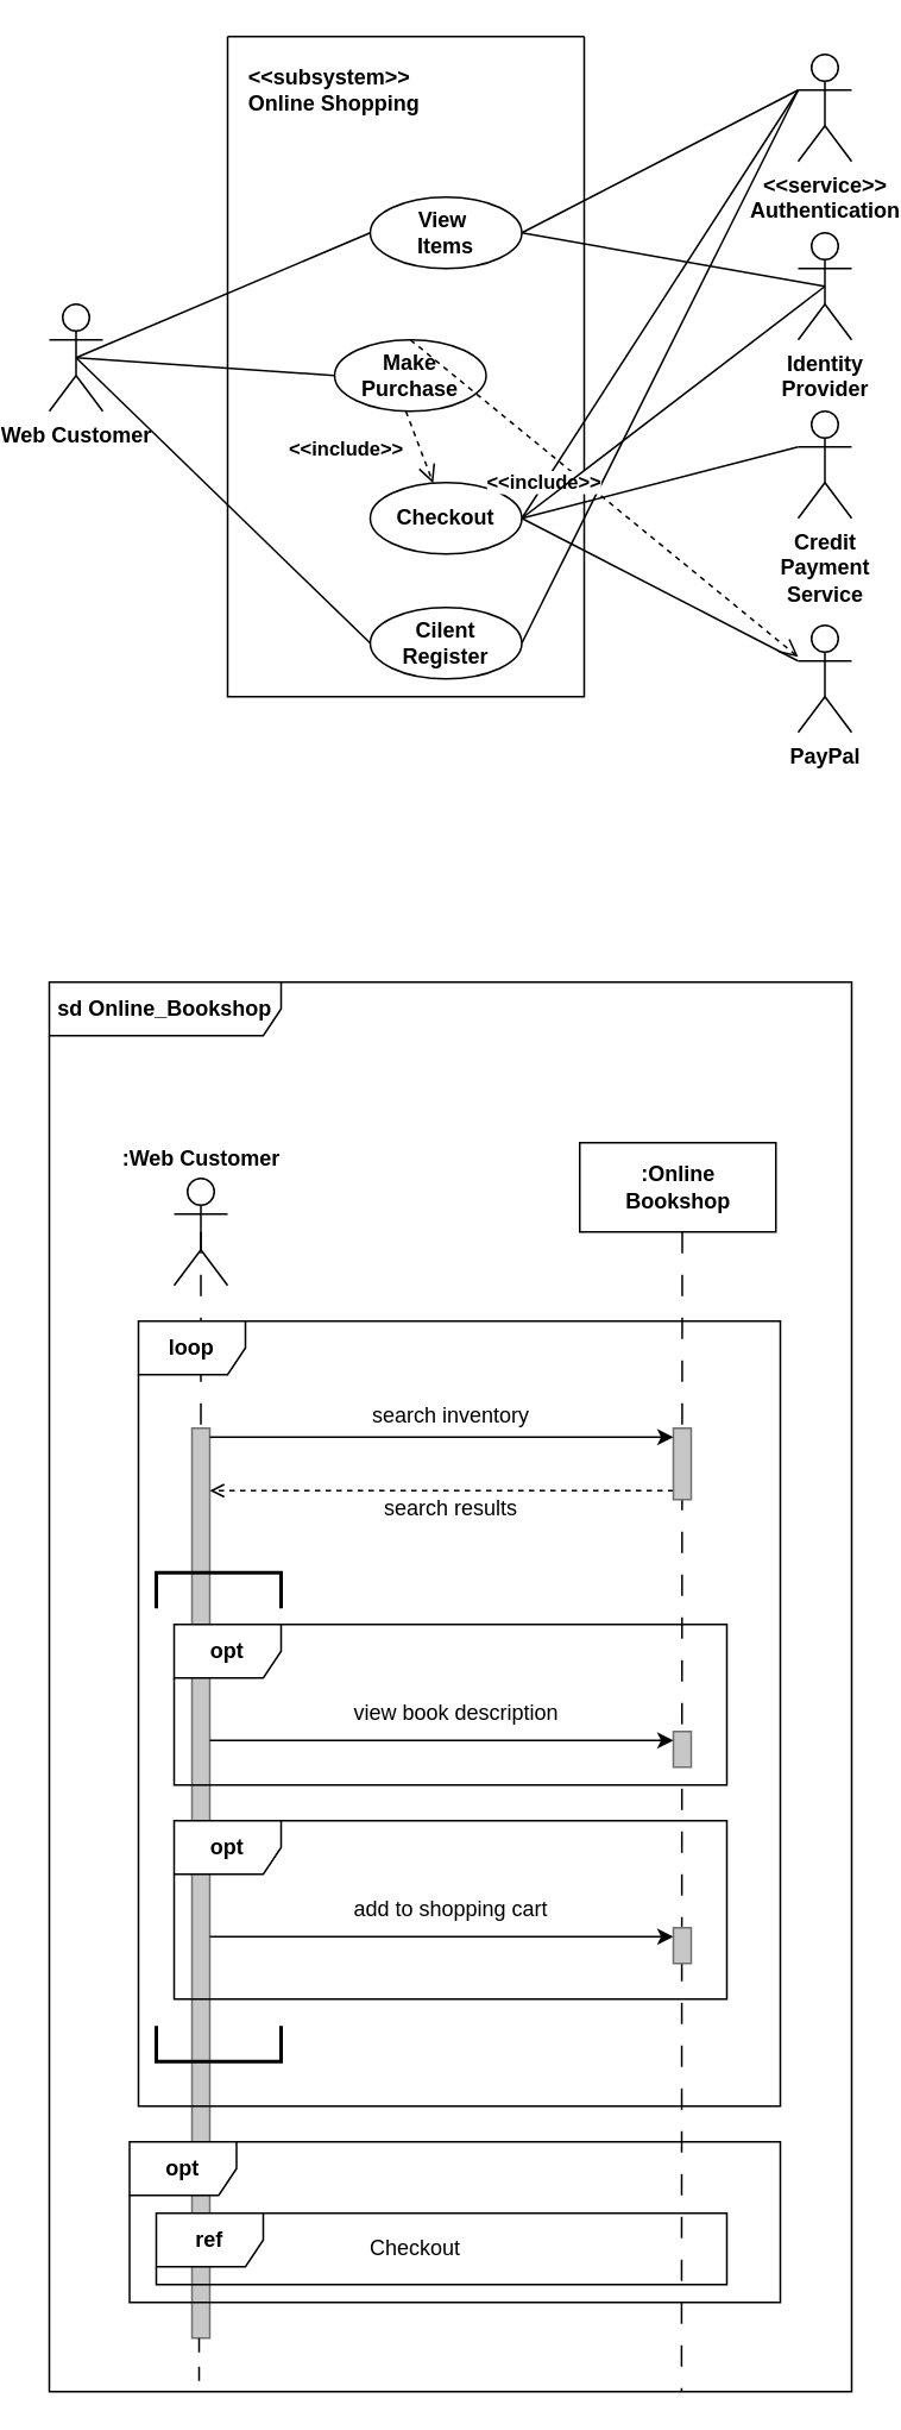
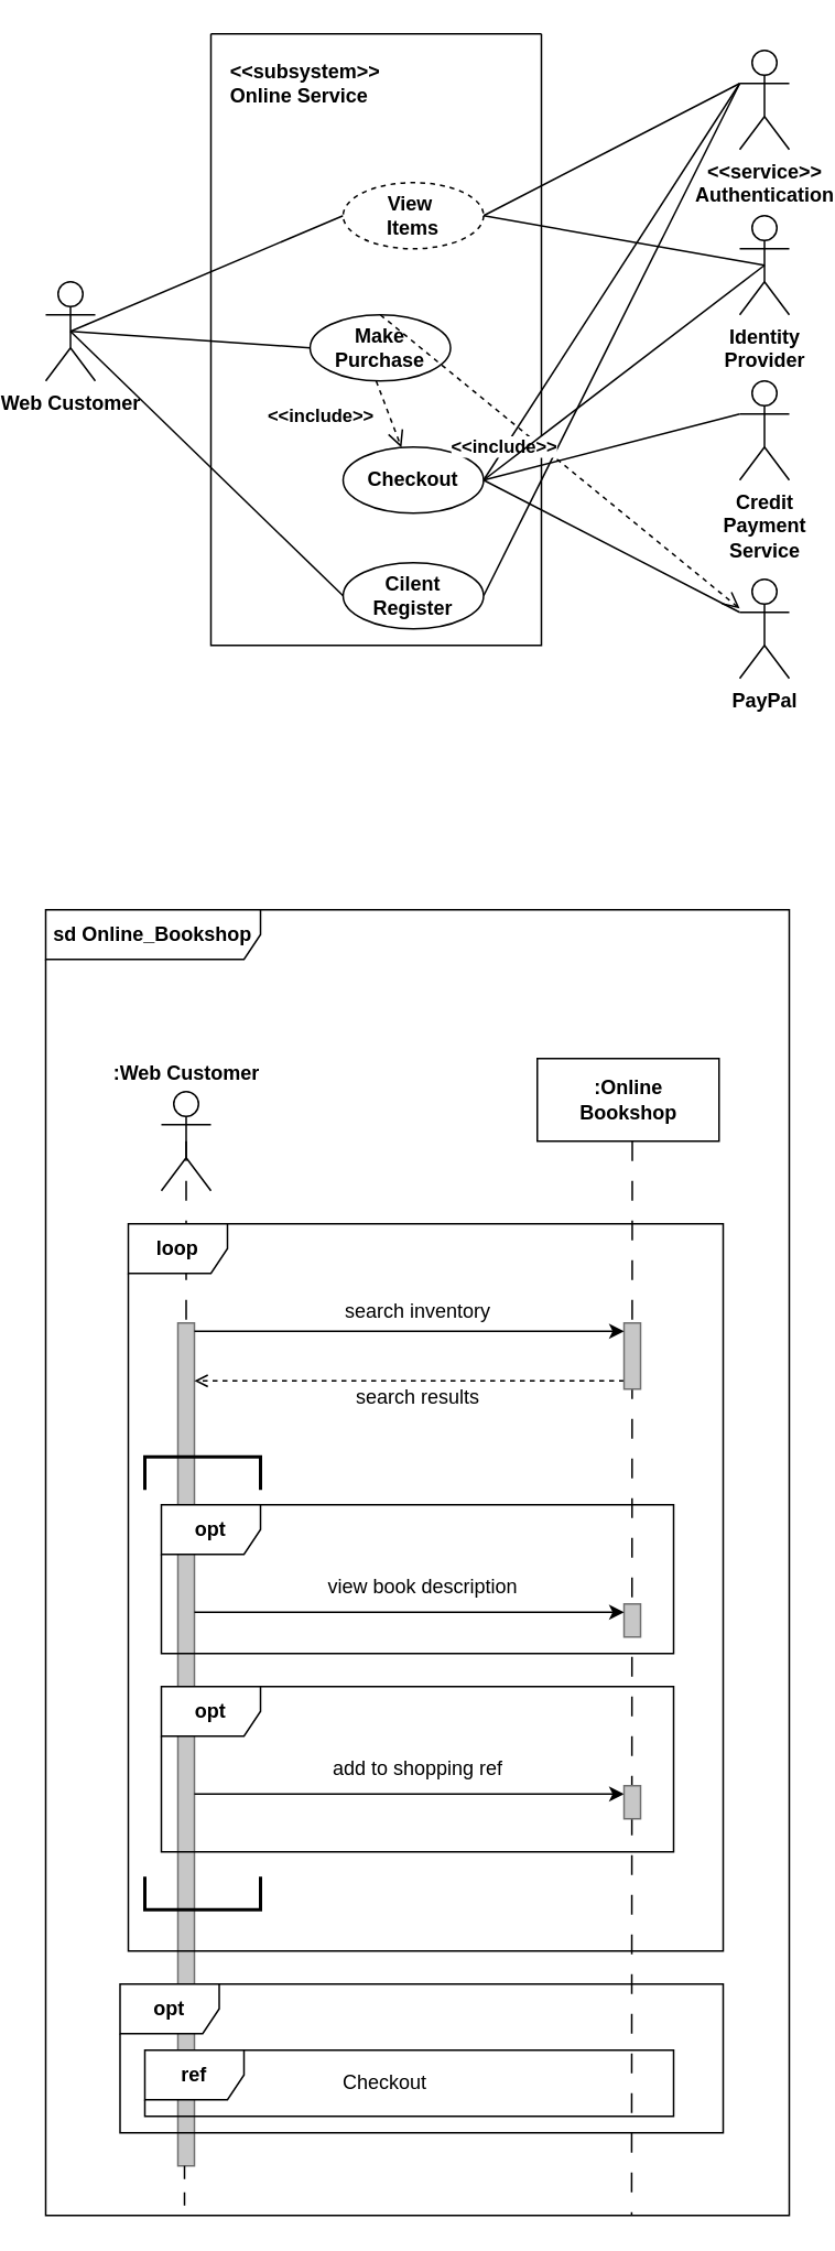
- <mxCell id="22" value="&amp;lt;&amp;lt;subsystem&amp;gt;&amp;gt;&lt;div&gt;Online Shopping&lt;/div&gt;" style="text;html=1;align=left;verticalAlign=middle;resizable=0;points=[];autosize=1;strokeColor=none;fillColor=none;fontStyle=1" vertex="1" parent="14"><mxGeometry x="10" y="10" width="110" height="40" as="geometry" /></mxCell>
+ <mxCell id="22" value="&amp;lt;&amp;lt;subsystem&amp;gt;&amp;gt;&lt;div&gt;Online Service&lt;/div&gt;" style="text;html=1;align=left;verticalAlign=middle;resizable=0;points=[];autosize=1;strokeColor=none;fillColor=none;fontStyle=1" vertex="1" parent="14"><mxGeometry x="10" y="10" width="110" height="40" as="geometry" /></mxCell>
- <mxCell id="16" value="View&amp;nbsp;&lt;div&gt;Items&lt;/div&gt;" style="ellipse;whiteSpace=wrap;html=1;fontStyle=1" vertex="1" parent="15"><mxGeometry x="20" width="85" height="40" as="geometry" /></mxCell>
+ <mxCell id="16" value="View&amp;nbsp;&lt;div&gt;Items&lt;/div&gt;" style="ellipse;whiteSpace=wrap;html=1;fontStyle=1;dashed=1;" vertex="1" parent="15"><mxGeometry x="20" width="85" height="40" as="geometry" /></mxCell>
- <mxCell id="50" value="add to shopping cart" style="text;html=1;align=center;verticalAlign=middle;resizable=0;points=[];autosize=1;strokeColor=none;fillColor=none;" vertex="1" parent="1"><mxGeometry x="180" y="1055" width="130" height="30" as="geometry" /></mxCell>
+ <mxCell id="50" value="add to shopping ref" style="text;html=1;align=center;verticalAlign=middle;resizable=0;points=[];autosize=1;strokeColor=none;fillColor=none;" vertex="1" parent="1"><mxGeometry x="180" y="1055" width="130" height="30" as="geometry" /></mxCell>
